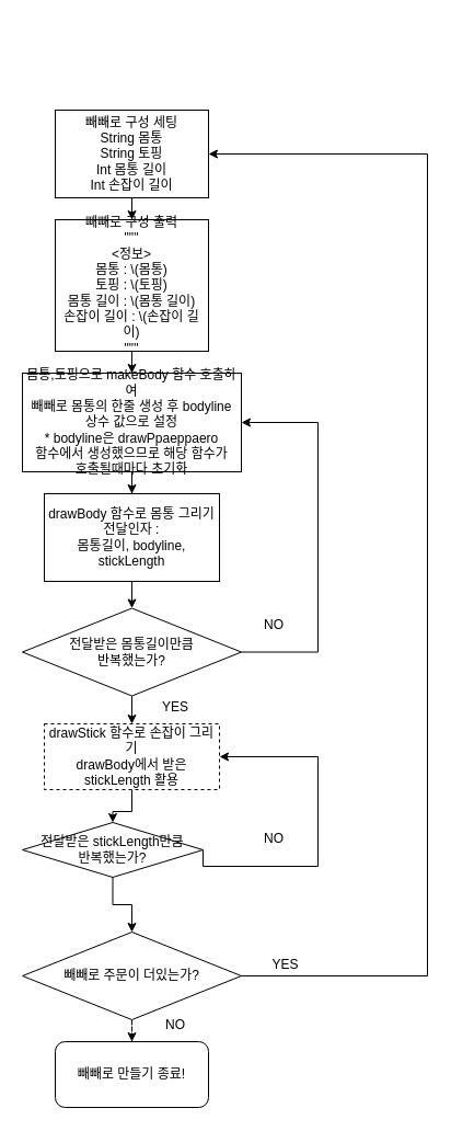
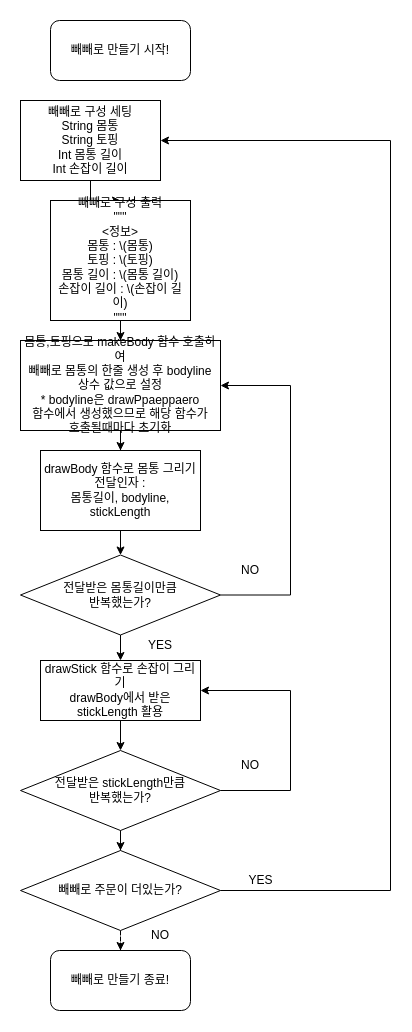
+ <mxCell id="2" value="빼빼로 만들기 시작!" style="rounded=1;whiteSpace=wrap;html=1;" vertex="1" parent="1"><mxGeometry x="50" y="20" width="140" height="60" as="geometry" /></mxCell>
- <mxCell id="4" value="빼빼로 구성 세팅&lt;br&gt;String 몸통&lt;br&gt;String 토핑&lt;br&gt;Int 몸통 길이&lt;br&gt;Int 손잡이 길이" style="rounded=0;whiteSpace=wrap;html=1;" vertex="1" parent="1"><mxGeometry x="50" y="100" width="140" height="80" as="geometry" /></mxCell>
+ <mxCell id="4" value="빼빼로 구성 세팅&lt;br&gt;String 몸통&lt;br&gt;String 토핑&lt;br&gt;Int 몸통 길이&lt;br&gt;Int 손잡이 길이" style="rounded=0;whiteSpace=wrap;html=1;" vertex="1" parent="1"><mxGeometry x="20" y="100" width="140" height="80" as="geometry" /></mxCell>
- <mxCell id="16" value="drawStick 함수로 손잡이 그리기&lt;br&gt;drawBody에서 받은 stickLength 활용" style="whiteSpace=wrap;html=1;dashed=1;" vertex="1" parent="1"><mxGeometry x="40" y="660" width="160" height="60" as="geometry" /></mxCell>
+ <mxCell id="16" value="drawStick 함수로 손잡이 그리기&lt;br&gt;drawBody에서 받은 stickLength 활용" style="whiteSpace=wrap;html=1;" vertex="1" parent="1"><mxGeometry x="40" y="660" width="160" height="60" as="geometry" /></mxCell>
- <mxCell id="19" value="전달받은 stickLength만큼&lt;br&gt;반복했는가?" style="rhombus;whiteSpace=wrap;html=1;" vertex="1" parent="1"><mxGeometry x="20" y="750" width="165" height="50" as="geometry" /></mxCell>
+ <mxCell id="19" value="전달받은 stickLength만큼&lt;br&gt;반복했는가?" style="rhombus;whiteSpace=wrap;html=1;" vertex="1" parent="1"><mxGeometry x="20" y="750" width="200" height="80" as="geometry" /></mxCell>
